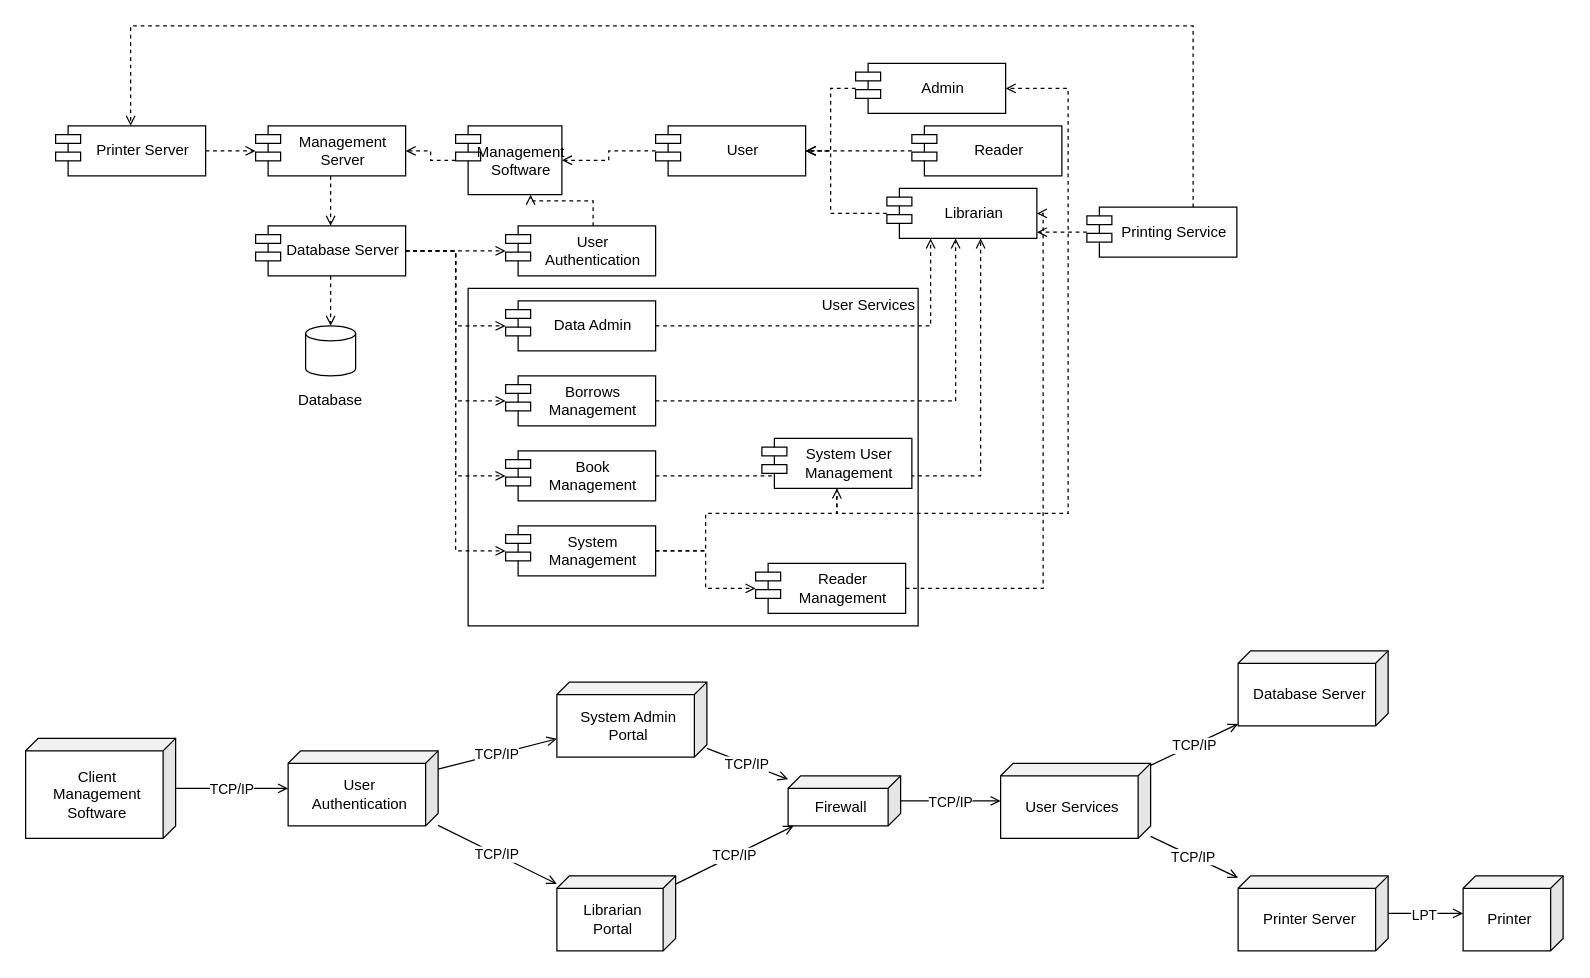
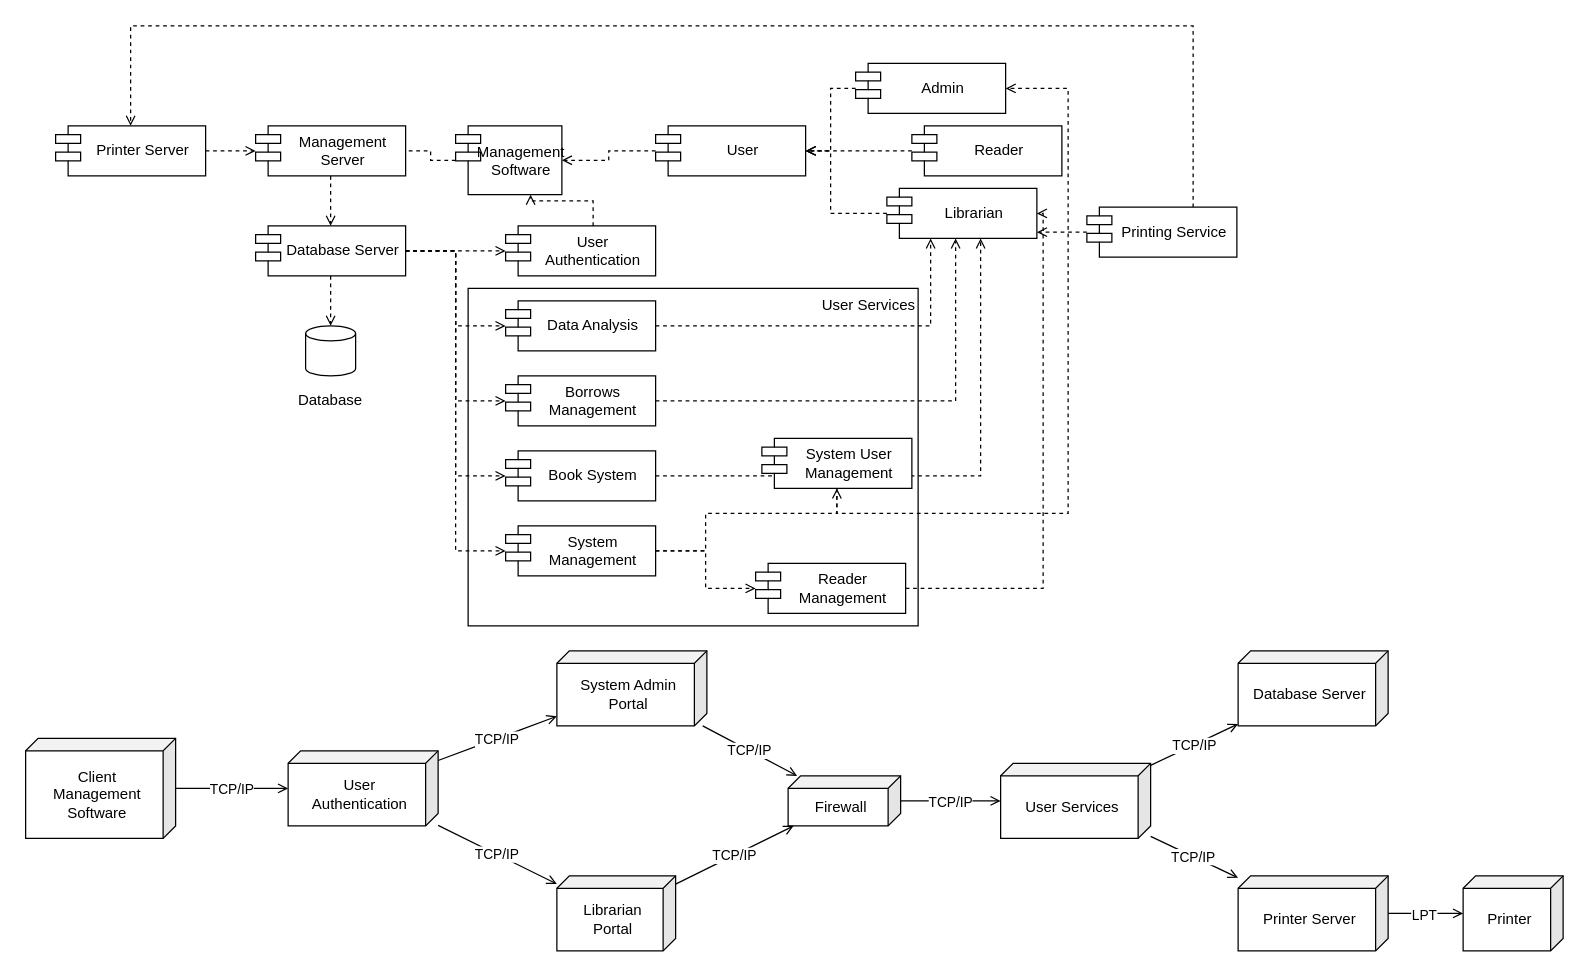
- <mxCell id="3" style="edgeStyle=orthogonalEdgeStyle;rounded=0;orthogonalLoop=1;jettySize=auto;html=1;endArrow=open;endFill=0;dashed=1;" edge="1" parent="1" source="4" target="25"><mxGeometry relative="1" as="geometry" /></mxCell>
+ <mxCell id="3" style="edgeStyle=orthogonalEdgeStyle;rounded=0;orthogonalLoop=1;jettySize=auto;html=1;endArrow=none;endFill=0;dashed=1;" edge="1" parent="1" source="4" target="25"><mxGeometry relative="1" as="geometry" /></mxCell>
- <mxCell id="54" value="Data Admin" style="shape=module;align=left;spacingLeft=20;align=center;verticalAlign=middle;whiteSpace=wrap;html=1;jettyWidth=20;jettyHeight=7;" vertex="1" parent="1"><mxGeometry x="404" y="240" width="120" height="40" as="geometry" /></mxCell>
+ <mxCell id="54" value="Data Analysis" style="shape=module;align=left;spacingLeft=20;align=center;verticalAlign=middle;whiteSpace=wrap;html=1;jettyWidth=20;jettyHeight=7;" vertex="1" parent="1"><mxGeometry x="404" y="240" width="120" height="40" as="geometry" /></mxCell>
- <mxCell id="39" value="Book Management" style="shape=module;align=left;spacingLeft=20;align=center;verticalAlign=middle;whiteSpace=wrap;html=1;jettyWidth=20;jettyHeight=7;" vertex="1" parent="1"><mxGeometry x="404" y="360" width="120" height="40" as="geometry" /></mxCell>
+ <mxCell id="39" value="Book System" style="shape=module;align=left;spacingLeft=20;align=center;verticalAlign=middle;whiteSpace=wrap;html=1;jettyWidth=20;jettyHeight=7;" vertex="1" parent="1"><mxGeometry x="404" y="360" width="120" height="40" as="geometry" /></mxCell>
- <mxCell id="18" value="System Admin Portal" style="shape=cube;whiteSpace=wrap;html=1;boundedLbl=1;backgroundOutline=1;darkOpacity=0.05;darkOpacity2=0.1;strokeColor=default;align=center;verticalAlign=middle;spacingLeft=5;fontFamily=Helvetica;fontSize=12;fontColor=default;fillColor=default;size=10;flipH=1;spacingTop=0;spacing=2;" parent="1" vertex="1"><mxGeometry x="445" y="545" width="120" height="60" as="geometry" /></mxCell>
+ <mxCell id="18" value="System Admin Portal" style="shape=cube;whiteSpace=wrap;html=1;boundedLbl=1;backgroundOutline=1;darkOpacity=0.05;darkOpacity2=0.1;strokeColor=default;align=center;verticalAlign=middle;spacingLeft=5;fontFamily=Helvetica;fontSize=12;fontColor=default;fillColor=default;size=10;flipH=1;spacingTop=0;spacing=2;" parent="1" vertex="1"><mxGeometry x="445" y="520" width="120" height="60" as="geometry" /></mxCell>
